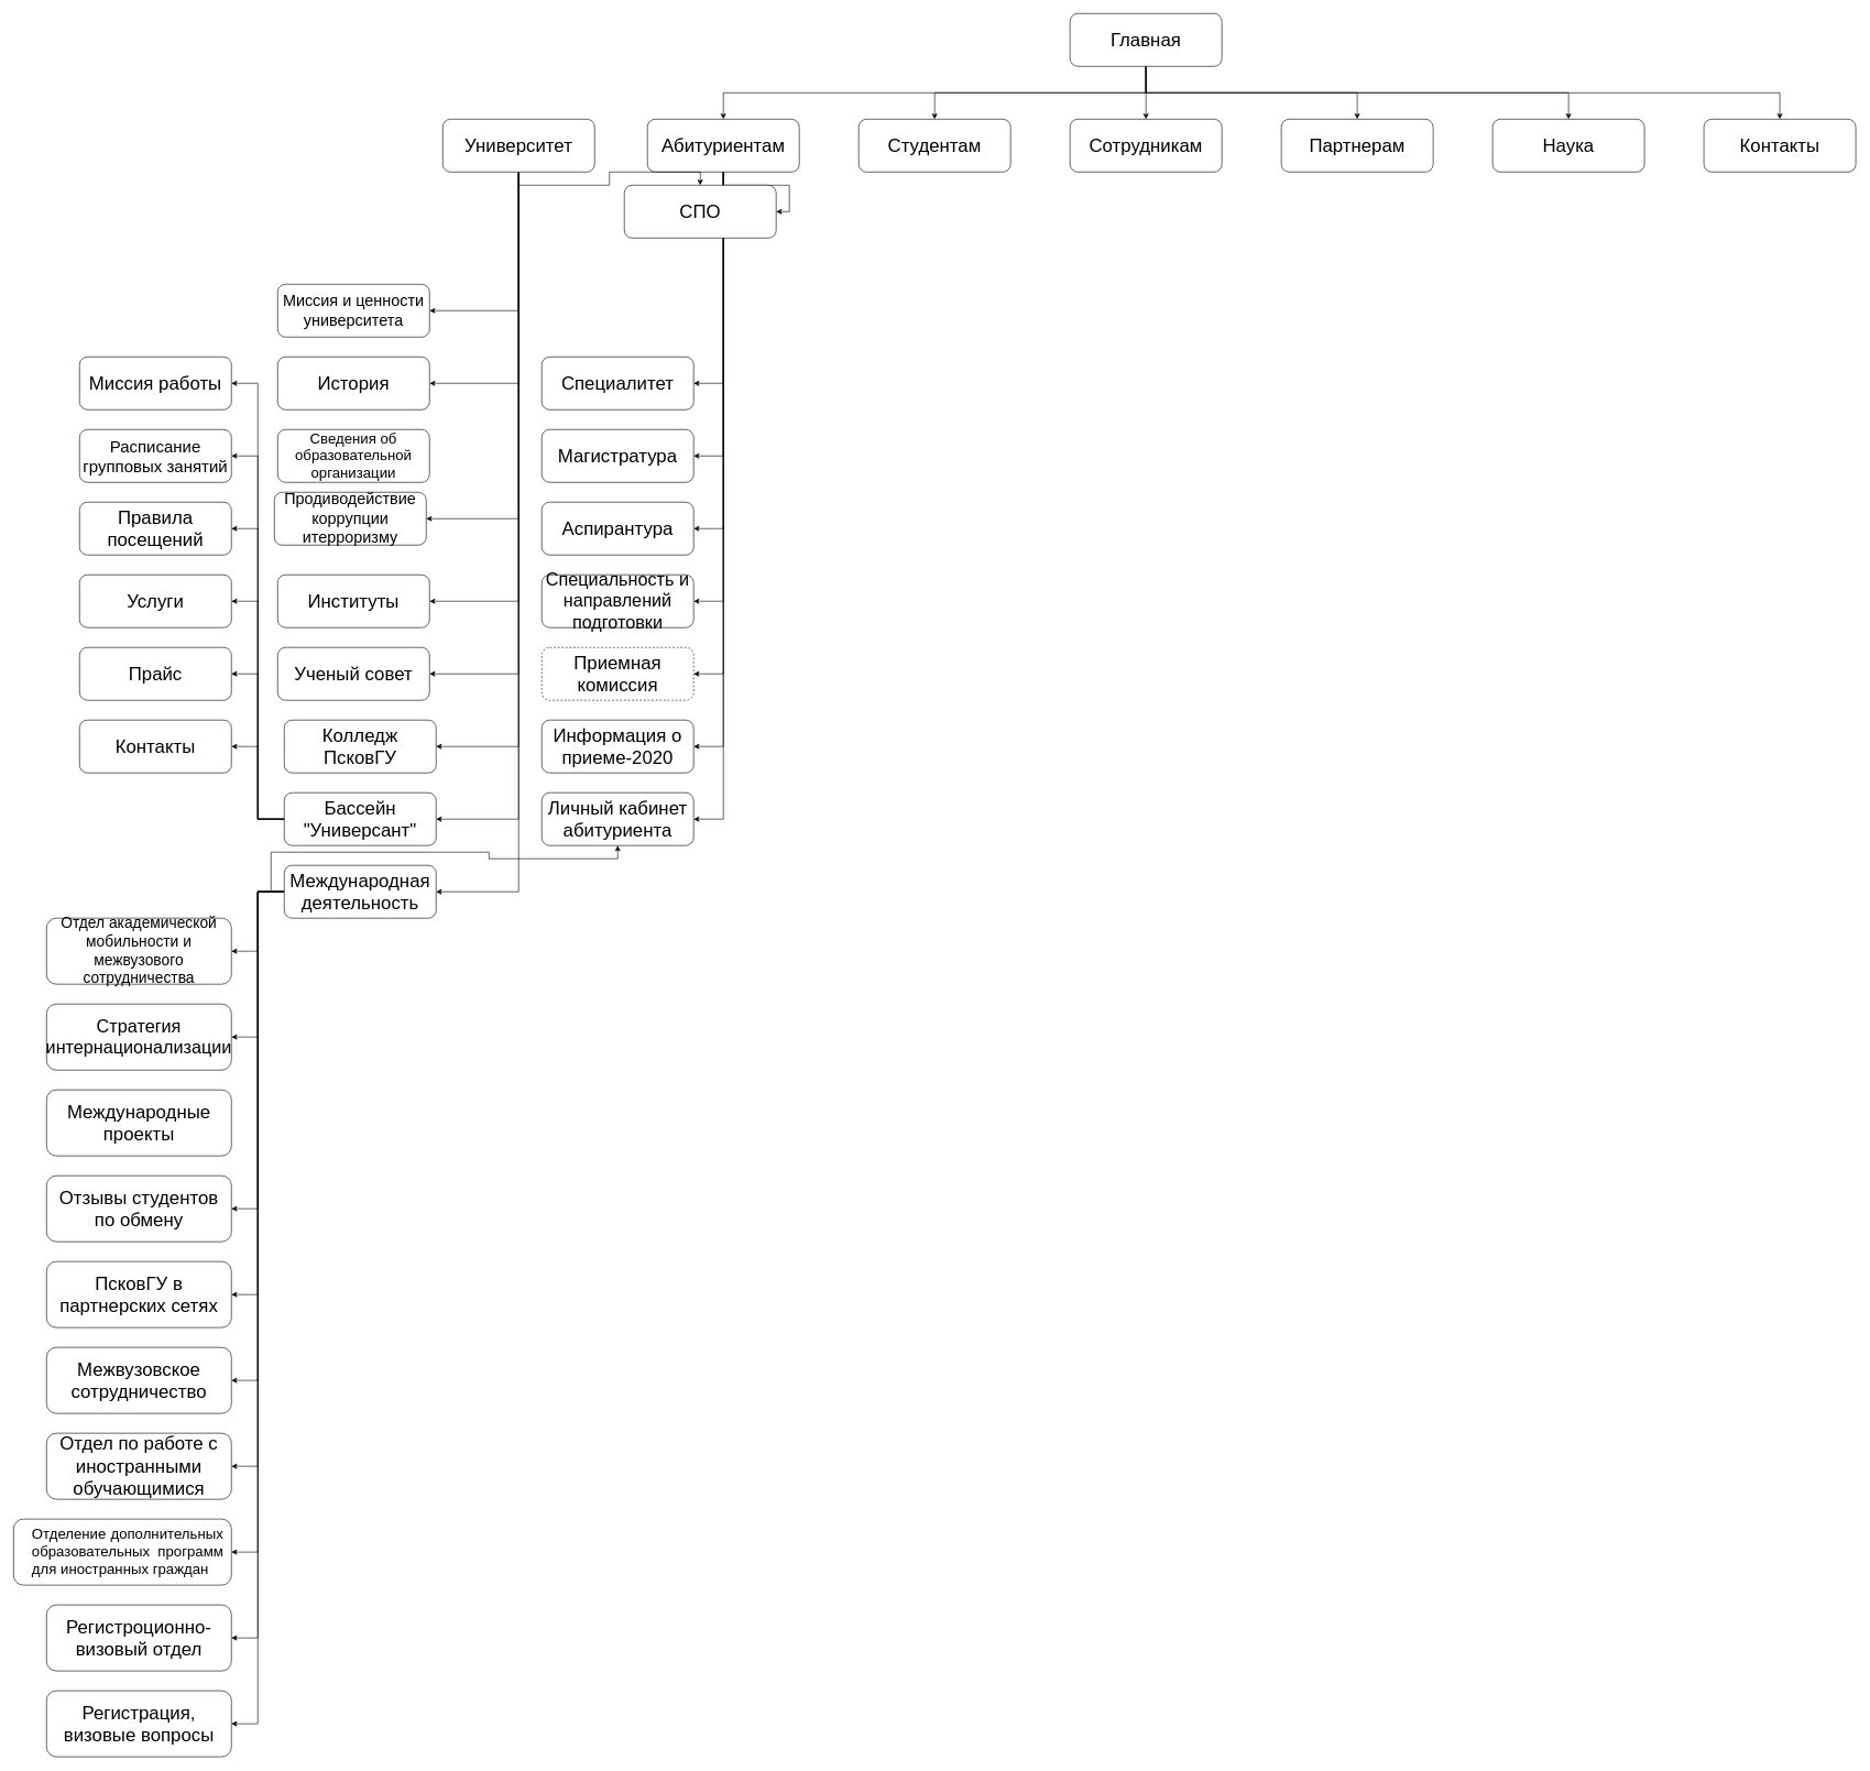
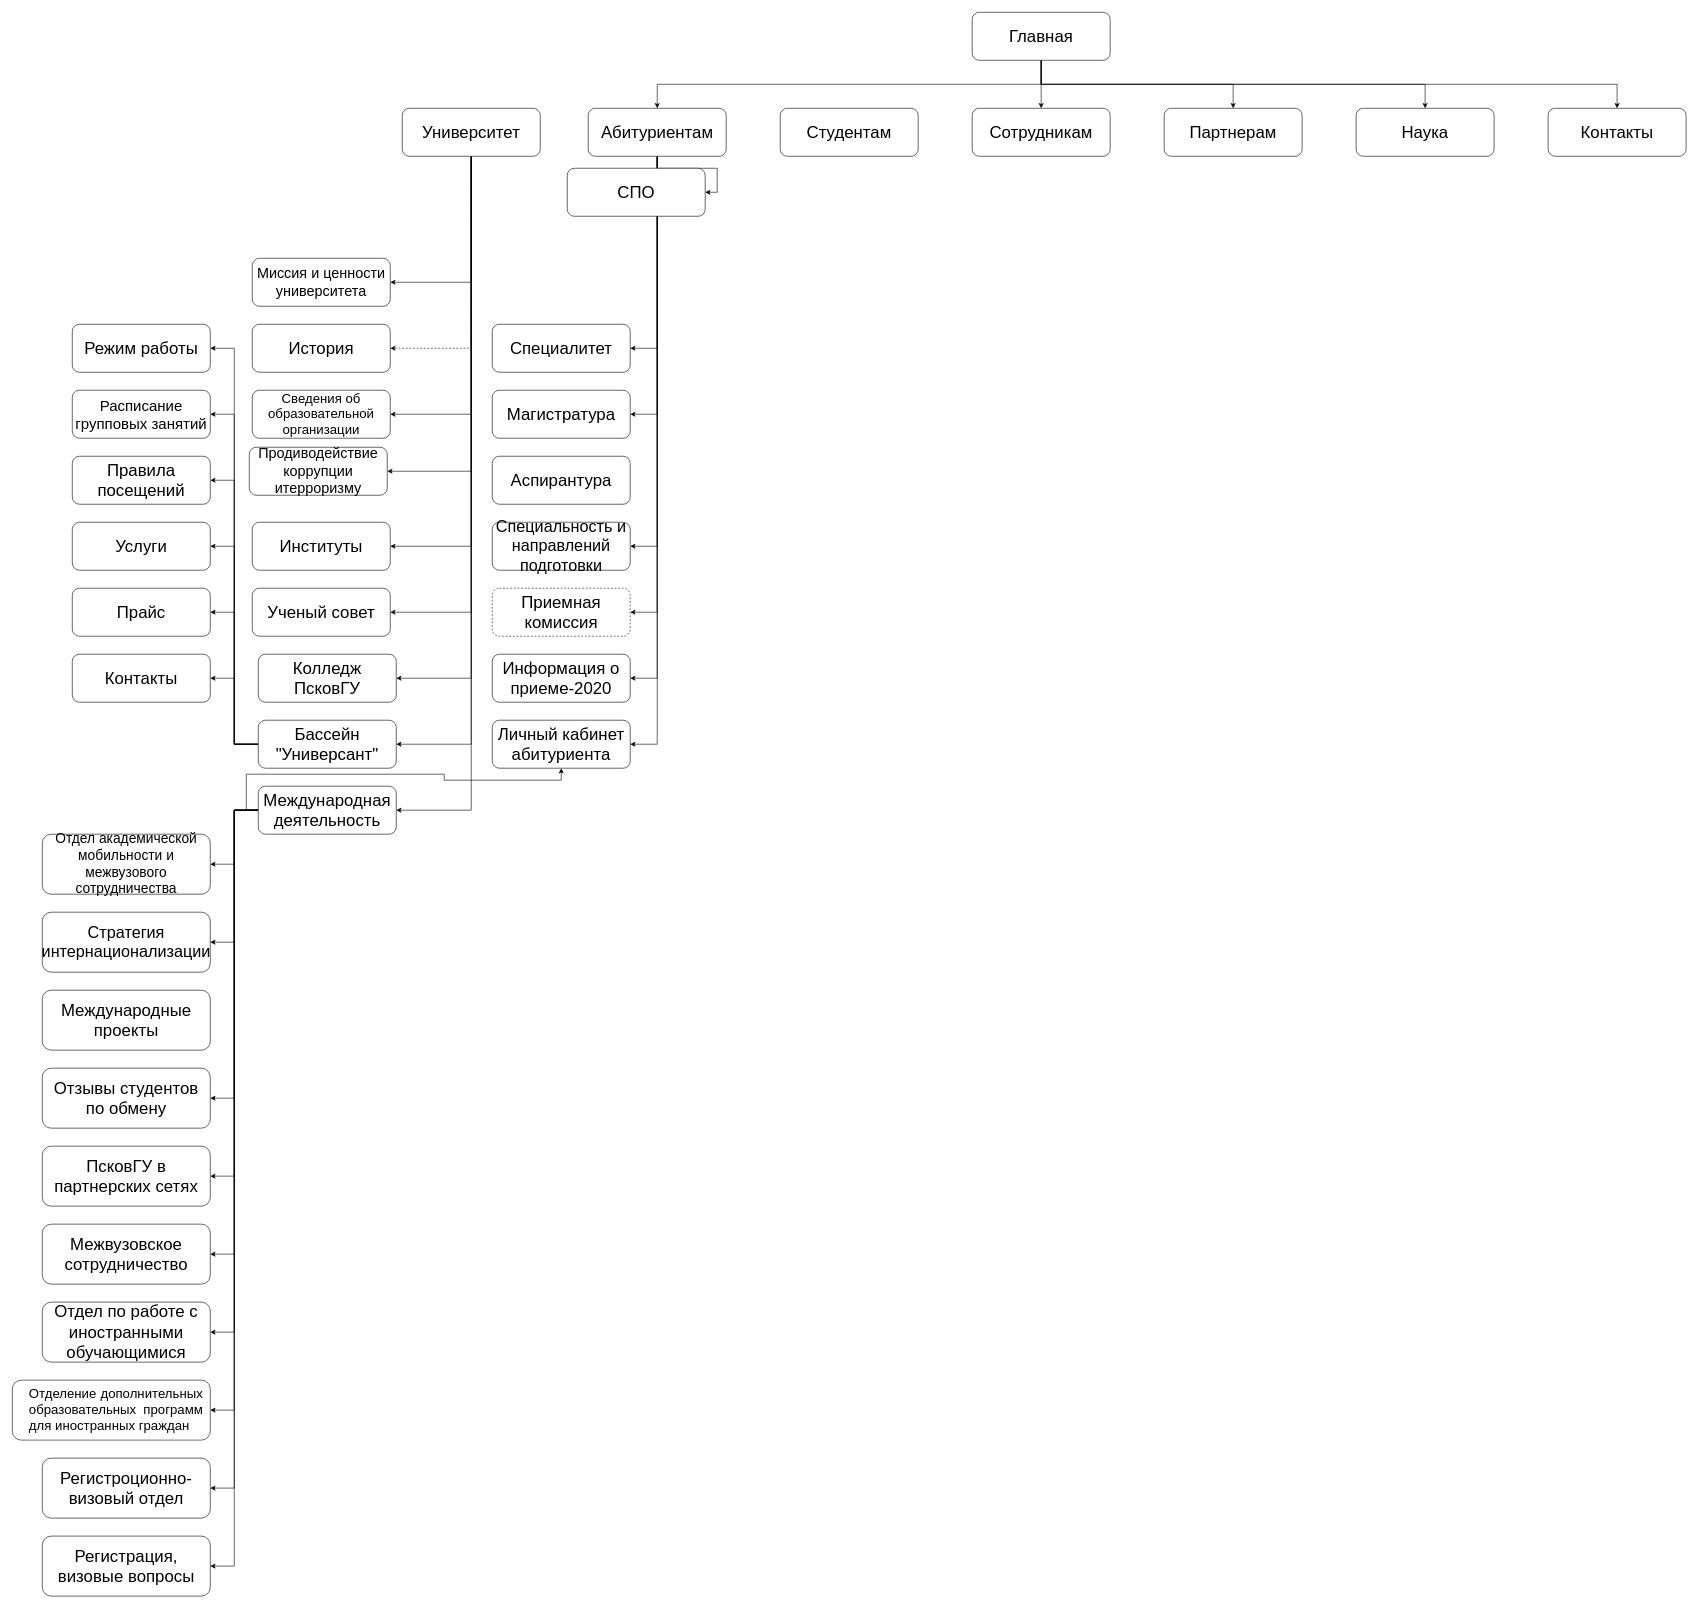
- <mxCell id="3" style="edgeStyle=orthogonalEdgeStyle;rounded=0;orthogonalLoop=1;jettySize=auto;html=1;exitX=0.5;exitY=1;exitDx=0;exitDy=0;entryX=0.5;entryY=0;entryDx=0;entryDy=0;fontSize=28;" edge="1" parent="1" source="8" target="18"><mxGeometry relative="1" as="geometry" /></mxCell>
- <mxCell id="29" style="edgeStyle=orthogonalEdgeStyle;rounded=0;orthogonalLoop=1;jettySize=auto;html=1;exitX=0.5;exitY=1;exitDx=0;exitDy=0;fontSize=24;" edge="1" parent="1" source="32" target="74"><mxGeometry relative="1" as="geometry" /></mxCell>
+ <mxCell id="29" style="edgeStyle=orthogonalEdgeStyle;rounded=0;orthogonalLoop=1;jettySize=auto;html=1;exitX=0.5;exitY=1;exitDx=0;exitDy=0;entryX=1;entryY=0.5;entryDx=0;entryDy=0;fontSize=24;" edge="1" parent="1" source="32" target="35"><mxGeometry relative="1" as="geometry" /></mxCell>
- <mxCell id="63" value="&lt;font style=&quot;font-size: 28px;&quot;&gt;Миссия работы&lt;/font&gt;" style="rounded=1;whiteSpace=wrap;html=1;" vertex="1" parent="1"><mxGeometry x="120" y="540" width="230" height="80" as="geometry" /></mxCell>
+ <mxCell id="63" value="&lt;font style=&quot;font-size: 28px;&quot;&gt;Режим работы&lt;/font&gt;" style="rounded=1;whiteSpace=wrap;html=1;" vertex="1" parent="1"><mxGeometry x="120" y="540" width="230" height="80" as="geometry" /></mxCell>
- <mxCell id="30" style="edgeStyle=orthogonalEdgeStyle;rounded=0;orthogonalLoop=1;jettySize=auto;html=1;exitX=0.5;exitY=1;exitDx=0;exitDy=0;entryX=1;entryY=0.5;entryDx=0;entryDy=0;fontSize=24;" edge="1" parent="1" source="32" target="34"><mxGeometry relative="1" as="geometry" /></mxCell>
+ <mxCell id="30" style="edgeStyle=orthogonalEdgeStyle;rounded=0;orthogonalLoop=1;jettySize=auto;html=1;exitX=0.5;exitY=1;exitDx=0;exitDy=0;entryX=1;entryY=0.5;entryDx=0;entryDy=0;fontSize=24;dashed=1;" edge="1" parent="1" source="32" target="34"><mxGeometry relative="1" as="geometry" /></mxCell>
- <mxCell id="13" style="edgeStyle=orthogonalEdgeStyle;rounded=0;orthogonalLoop=1;jettySize=auto;html=1;exitX=0.5;exitY=1;exitDx=0;exitDy=0;entryX=1;entryY=0.5;entryDx=0;entryDy=0;fontFamily=Helvetica;fontSize=27;fontColor=#000000;" edge="1" parent="1" source="17" target="77"><mxGeometry relative="1" as="geometry" /></mxCell>
